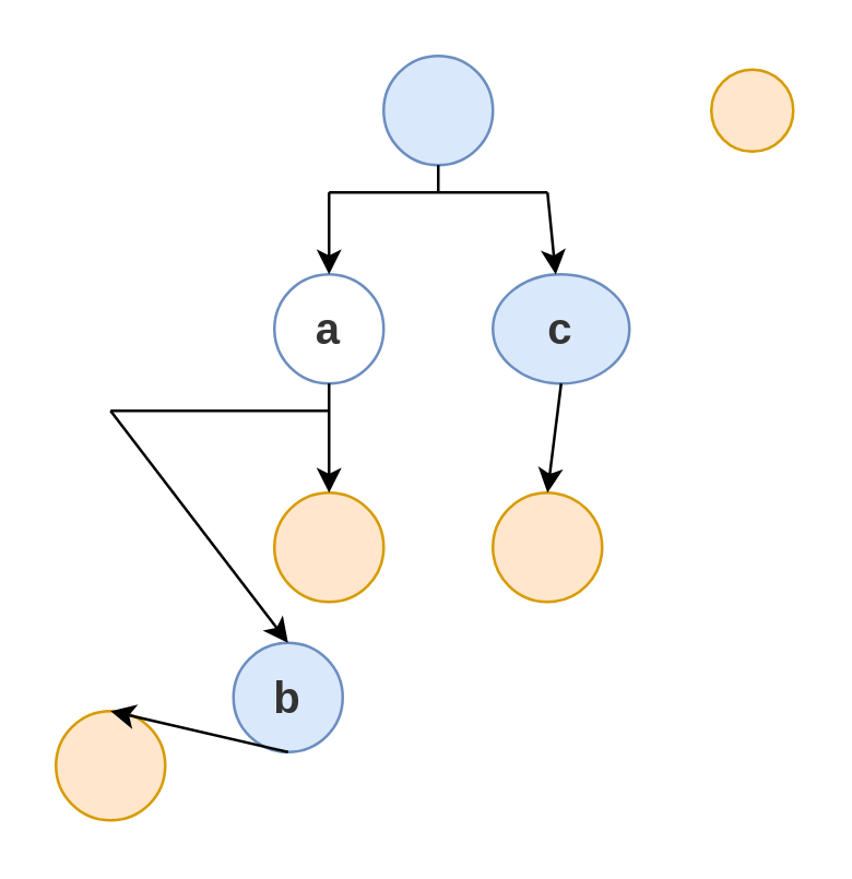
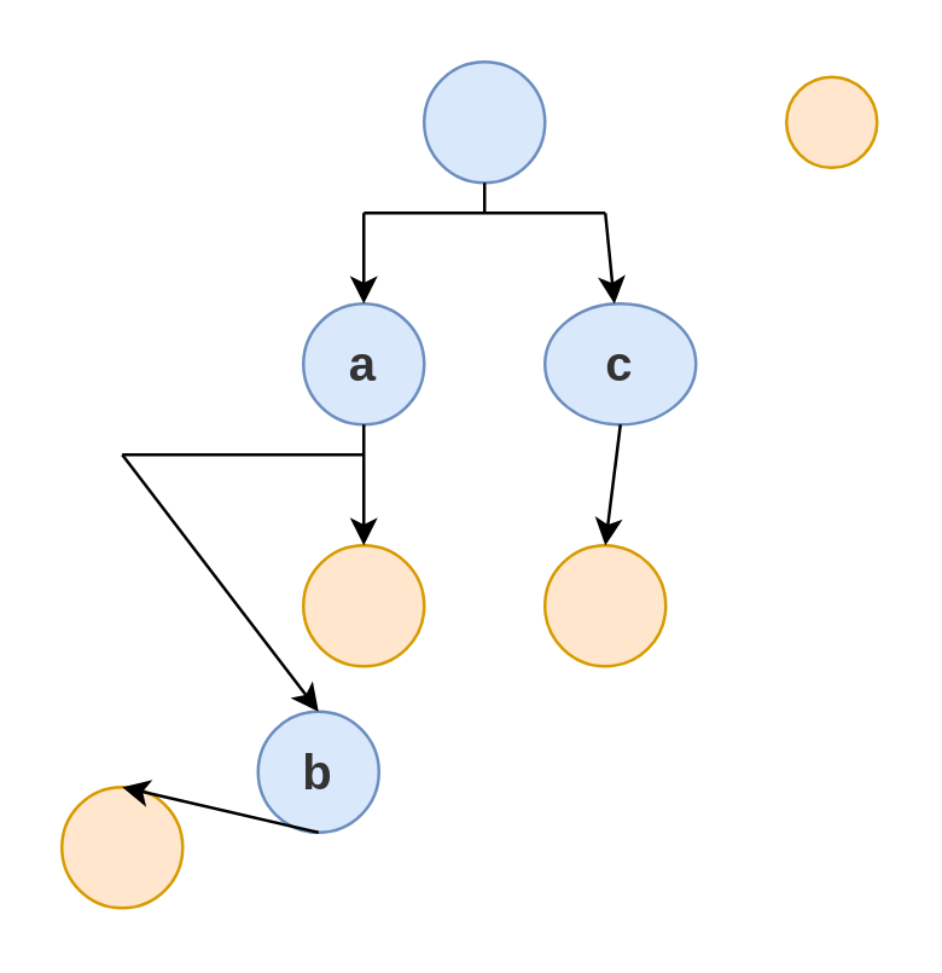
- <mxCell id="3" value="&lt;font style=&quot;font-size: 16px&quot; color=&quot;#333333&quot;&gt;&lt;b&gt;a&lt;/b&gt;&lt;/font&gt;" style="ellipse;whiteSpace=wrap;html=1;aspect=fixed;shadow=0;fillColor=#ffffff;strokeColor=#6c8ebf;" vertex="1" parent="1"><mxGeometry x="100" y="100" width="40" height="40" as="geometry" /></mxCell>
+ <mxCell id="3" value="&lt;font style=&quot;font-size: 16px&quot; color=&quot;#333333&quot;&gt;&lt;b&gt;a&lt;/b&gt;&lt;/font&gt;" style="ellipse;whiteSpace=wrap;html=1;aspect=fixed;shadow=0;fillColor=#dae8fc;strokeColor=#6c8ebf;" vertex="1" parent="1"><mxGeometry x="100" y="100" width="40" height="40" as="geometry" /></mxCell>
